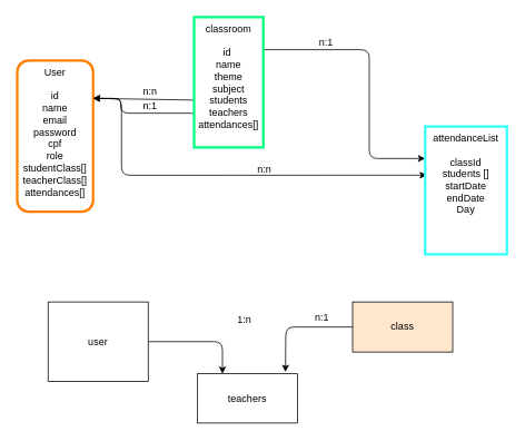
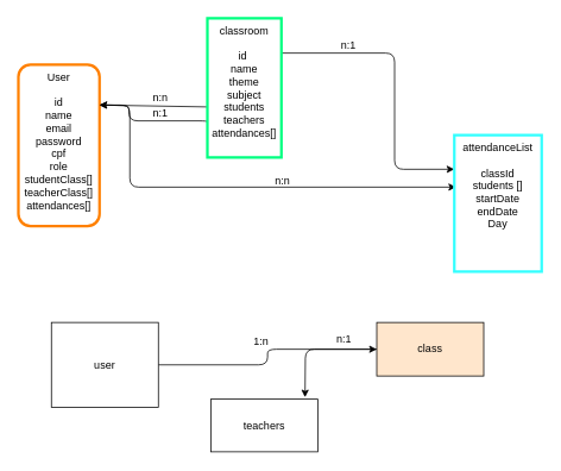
- <mxCell id="13" style="edgeStyle=orthogonalEdgeStyle;html=1;exitX=1;exitY=0.5;exitDx=0;exitDy=0;entryX=0.25;entryY=0;entryDx=0;entryDy=0;" parent="1" source="14" target="17" edge="1"><mxGeometry relative="1" as="geometry" /></mxCell>
+ <mxCell id="13" style="edgeStyle=orthogonalEdgeStyle;html=1;exitX=1;exitY=0.5;exitDx=0;exitDy=0;" parent="1" source="14" target="16" edge="1"><mxGeometry relative="1" as="geometry" /></mxCell>
